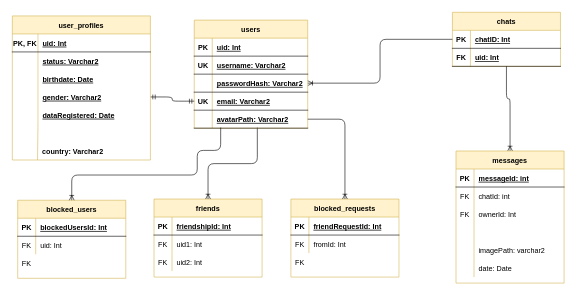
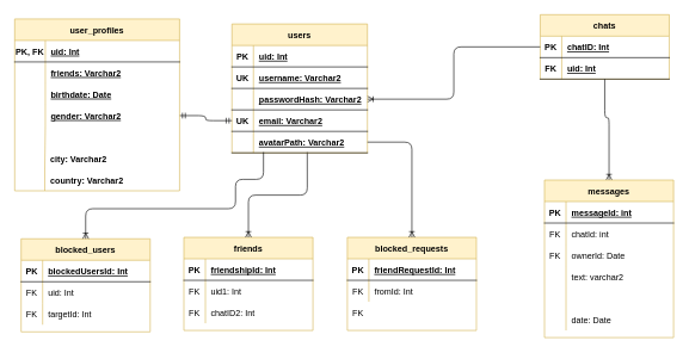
- <mxCell id="74" value="status: Varchar2" style="shape=partialRectangle;connectable=0;fillColor=none;top=0;left=0;bottom=0;right=0;align=left;spacingLeft=6;fontStyle=5;overflow=hidden;" parent="72" vertex="1"><mxGeometry x="42.75" width="187.25" height="30" as="geometry" /></mxCell>
+ <mxCell id="74" value="friends: Varchar2" style="shape=partialRectangle;connectable=0;fillColor=none;top=0;left=0;bottom=0;right=0;align=left;spacingLeft=6;fontStyle=5;overflow=hidden;" parent="72" vertex="1"><mxGeometry x="42.75" width="187.25" height="30" as="geometry" /></mxCell>
- <mxCell id="83" value="dataRegistered: Date" style="shape=partialRectangle;connectable=0;fillColor=none;top=0;left=0;bottom=0;right=0;align=left;spacingLeft=6;fontStyle=5;overflow=hidden;" parent="81" vertex="1"><mxGeometry x="42.75" width="187.25" height="30" as="geometry" /></mxCell>
+ <mxCell id="86" value="city: Varchar2" style="shape=partialRectangle;connectable=0;fillColor=none;top=0;left=0;bottom=0;right=0;align=left;spacingLeft=6;overflow=hidden;fontStyle=1" parent="84" vertex="1"><mxGeometry x="42" width="188" height="30" as="geometry" /></mxCell>
- <mxCell id="20" value="ownerId: Int" style="shape=partialRectangle;connectable=0;fillColor=none;top=0;left=0;bottom=0;right=0;align=left;spacingLeft=6;overflow=hidden;" parent="18" vertex="1"><mxGeometry x="30" width="150" height="30" as="geometry" /></mxCell>
+ <mxCell id="20" value="ownerId: Date" style="shape=partialRectangle;connectable=0;fillColor=none;top=0;left=0;bottom=0;right=0;align=left;spacingLeft=6;overflow=hidden;" parent="18" vertex="1"><mxGeometry x="30" width="150" height="30" as="geometry" /></mxCell>
+ <mxCell id="23" value="text: varchar2" style="shape=partialRectangle;connectable=0;fillColor=none;top=0;left=0;bottom=0;right=0;align=left;spacingLeft=6;overflow=hidden;" parent="21" vertex="1"><mxGeometry x="30" width="150" height="30" as="geometry" /></mxCell>
- <mxCell id="26" value="imagePath: varchar2" style="shape=partialRectangle;connectable=0;fillColor=none;top=0;left=0;bottom=0;right=0;align=left;spacingLeft=6;overflow=hidden;" parent="24" vertex="1"><mxGeometry x="30" width="150" height="30" as="geometry" /></mxCell>
- <mxCell id="48" value="uid2: Int" style="shape=partialRectangle;connectable=0;fillColor=none;top=0;left=0;bottom=0;right=0;align=left;spacingLeft=6;overflow=hidden;" parent="46" vertex="1"><mxGeometry x="30" width="150" height="30" as="geometry" /></mxCell>
+ <mxCell id="48" value="chatID2: Int" style="shape=partialRectangle;connectable=0;fillColor=none;top=0;left=0;bottom=0;right=0;align=left;spacingLeft=6;overflow=hidden;" parent="46" vertex="1"><mxGeometry x="30" width="150" height="30" as="geometry" /></mxCell>
+ <mxCell id="99" value="targetId: Int" style="shape=partialRectangle;connectable=0;fillColor=none;top=0;left=0;bottom=0;right=0;align=left;spacingLeft=6;overflow=hidden;" vertex="1" parent="97"><mxGeometry x="30" width="150" height="30" as="geometry" /></mxCell>
